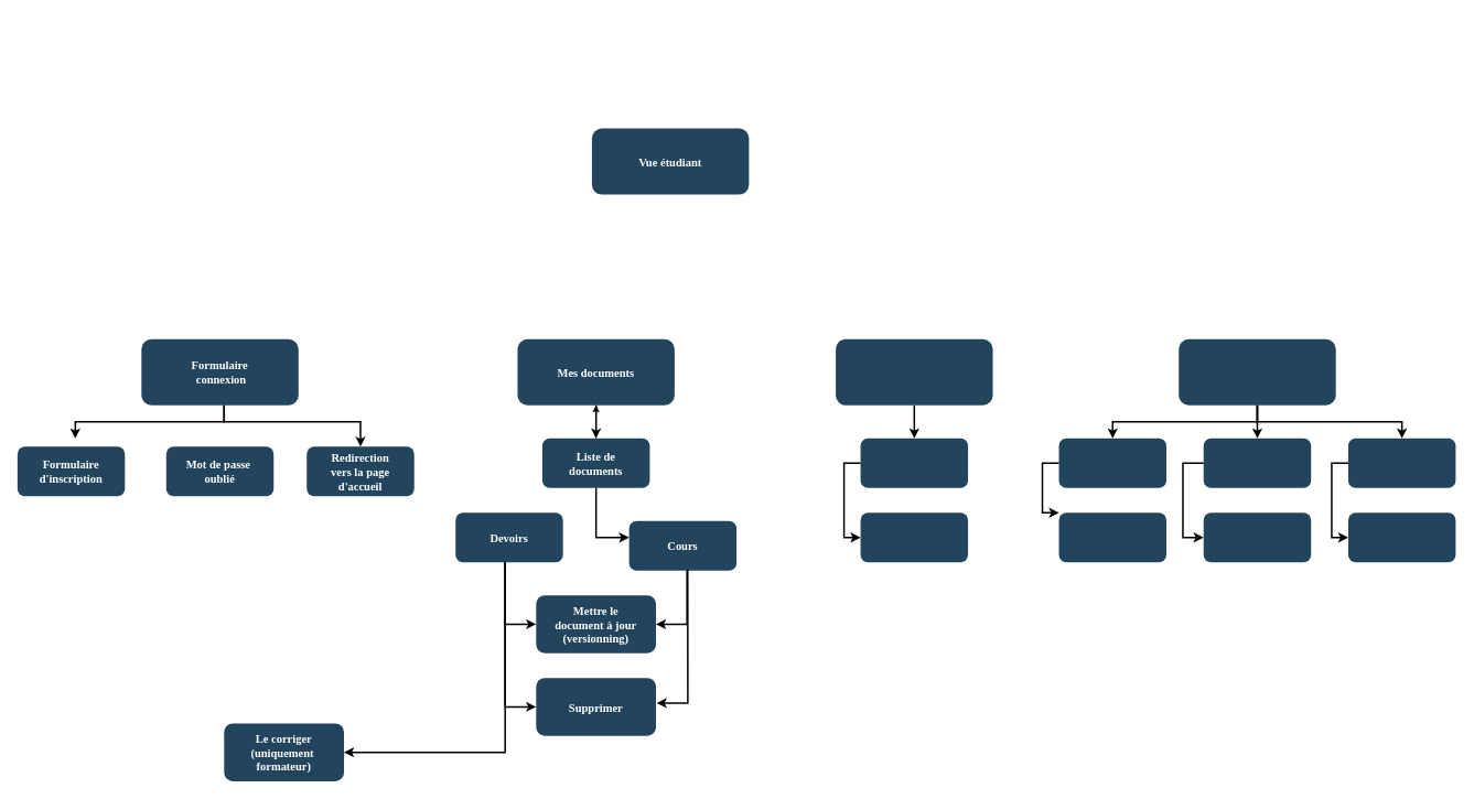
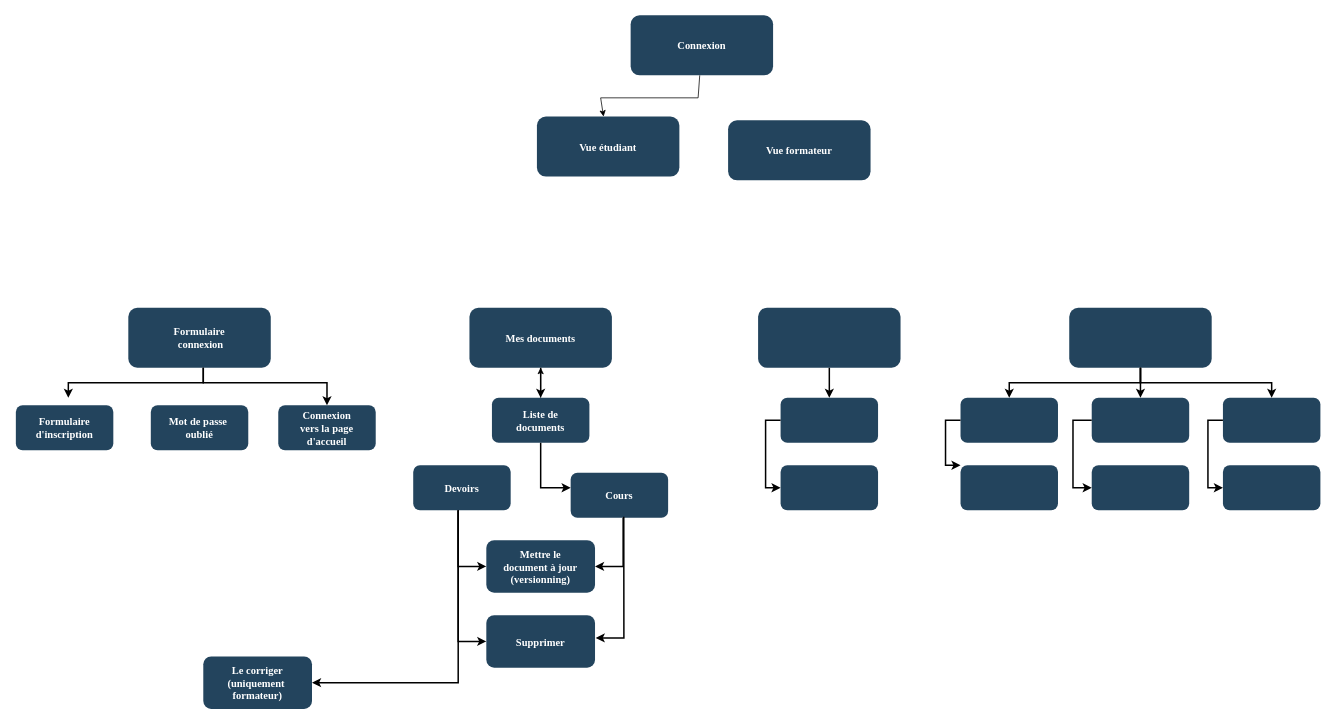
+ <mxCell id="2" value="Connexion" style="rounded=1;fillColor=#23445D;gradientColor=none;strokeColor=none;fontColor=#FFFFFF;fontStyle=1;fontFamily=Tahoma;fontSize=14" parent="1" vertex="1"><mxGeometry x="840" y="20" width="190" height="80" as="geometry" /></mxCell>
+ <mxCell id="44" value="" style="endArrow=classic;html=1;rounded=0;" parent="1" source="2" target="42" edge="1"><mxGeometry width="50" height="50" relative="1" as="geometry"><mxPoint x="940" y="100" as="sourcePoint" /><mxPoint x="1070" y="160" as="targetPoint" /><Array as="points"><mxPoint x="930" y="130" /><mxPoint x="800" y="130" /></Array></mxGeometry></mxCell>
+ <mxCell id="43" value="Vue formateur" style="rounded=1;fillColor=#23445D;gradientColor=none;strokeColor=none;fontColor=#FFFFFF;fontStyle=1;fontFamily=Tahoma;fontSize=14" parent="1" vertex="1"><mxGeometry x="970" y="160" width="190" height="80" as="geometry" /></mxCell>
- <mxCell id="41" value="Redirection&#10;vers la page&#10;d'accueil" style="rounded=1;fillColor=#23445D;gradientColor=none;strokeColor=none;fontColor=#FFFFFF;fontStyle=1;fontFamily=Tahoma;fontSize=14" parent="1" vertex="1"><mxGeometry x="370" y="540" width="130" height="60" as="geometry" /></mxCell>
+ <mxCell id="41" value="Connexion&#10;vers la page&#10;d'accueil" style="rounded=1;fillColor=#23445D;gradientColor=none;strokeColor=none;fontColor=#FFFFFF;fontStyle=1;fontFamily=Tahoma;fontSize=14" parent="1" vertex="1"><mxGeometry x="370" y="540" width="130" height="60" as="geometry" /></mxCell>
